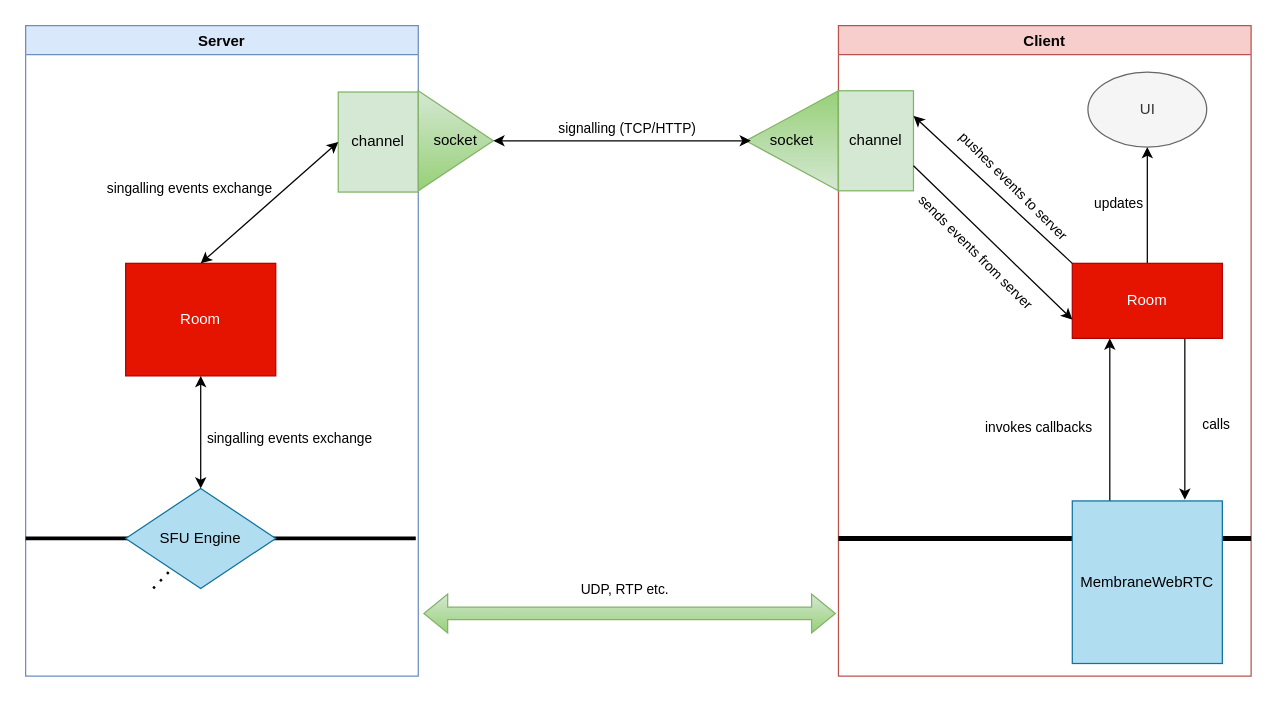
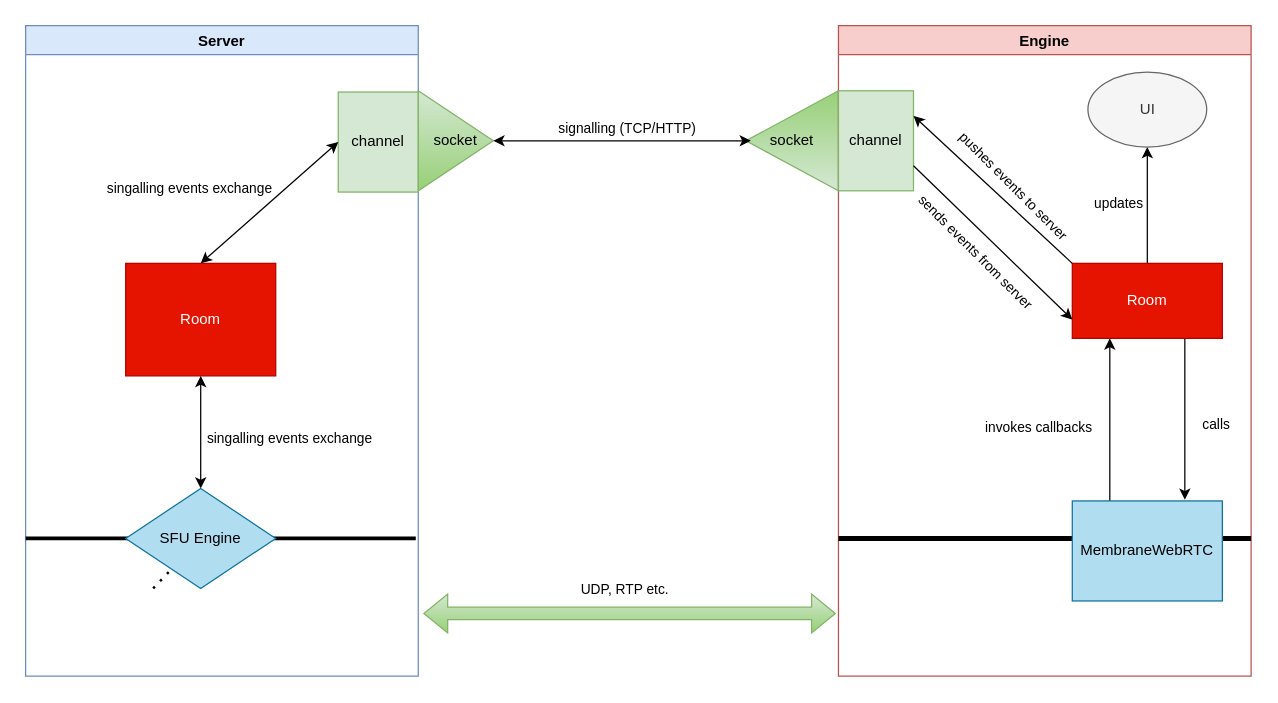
- <mxCell id="16" value="Client" style="swimlane;fillColor=#f8cecc;strokeColor=#b85450;" vertex="1" parent="1"><mxGeometry x="670" width="330" height="520" as="geometry" y="20" /></mxCell>
+ <mxCell id="16" value="Engine" style="swimlane;fillColor=#f8cecc;strokeColor=#b85450;" vertex="1" parent="1"><mxGeometry x="670" width="330" height="520" as="geometry" y="20" /></mxCell>
- <mxCell id="26" value="MembraneWebRTC" style="rounded=0;whiteSpace=wrap;html=1;fillColor=#b1ddf0;strokeColor=#10739e;" vertex="1" parent="16"><mxGeometry x="187" y="380" width="120" height="130" as="geometry" /></mxCell>
+ <mxCell id="26" value="MembraneWebRTC" style="rounded=0;whiteSpace=wrap;html=1;fillColor=#b1ddf0;strokeColor=#10739e;" vertex="1" parent="16"><mxGeometry x="187" y="380" width="120" height="80" as="geometry" /></mxCell>
